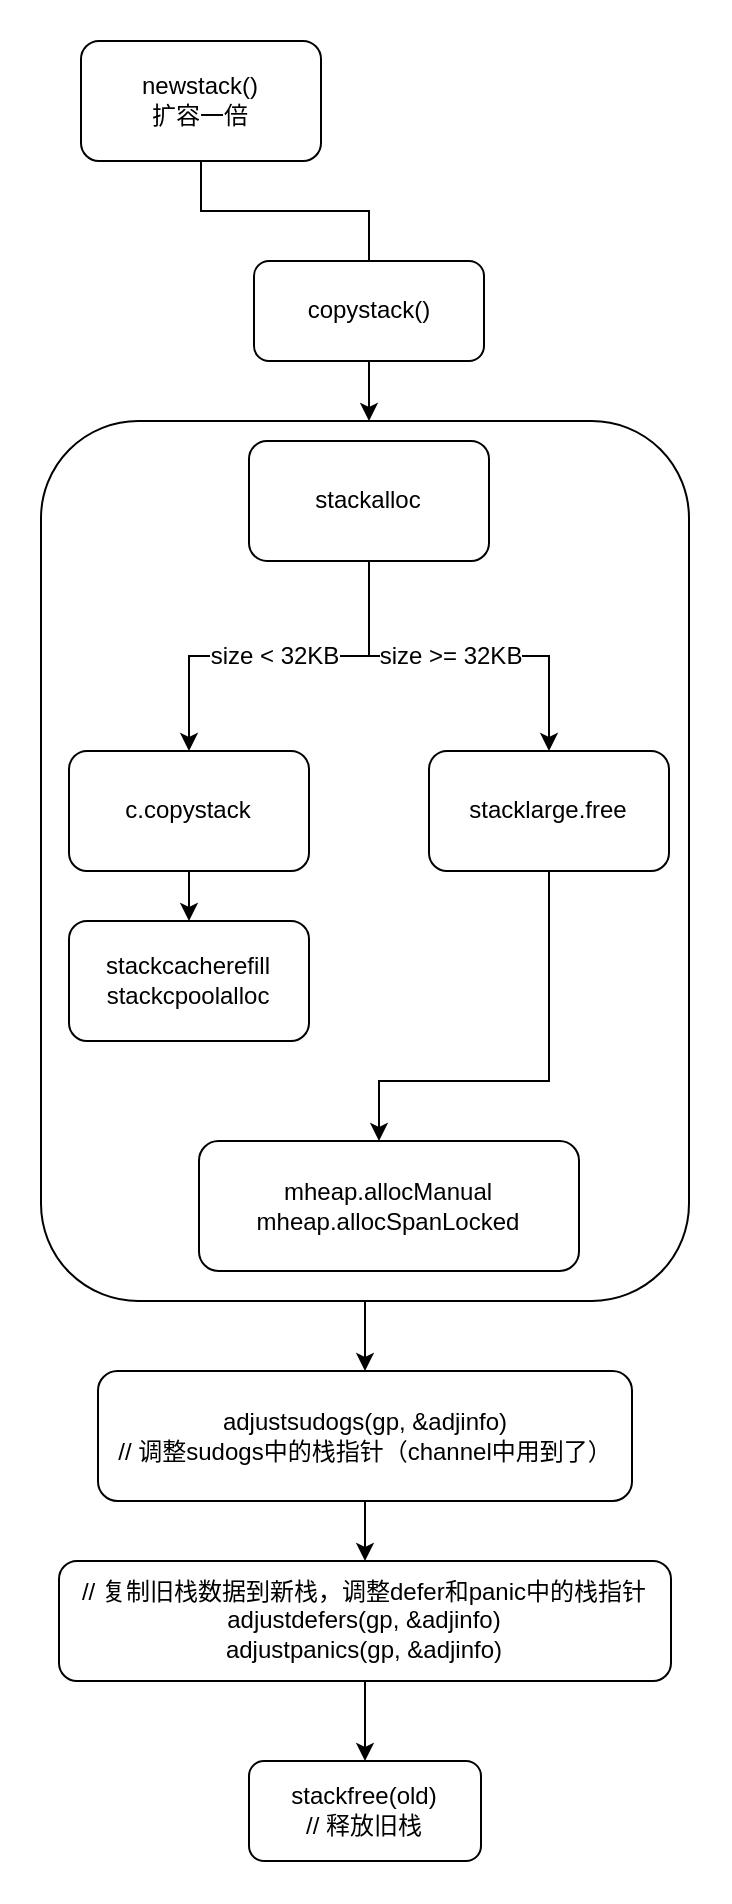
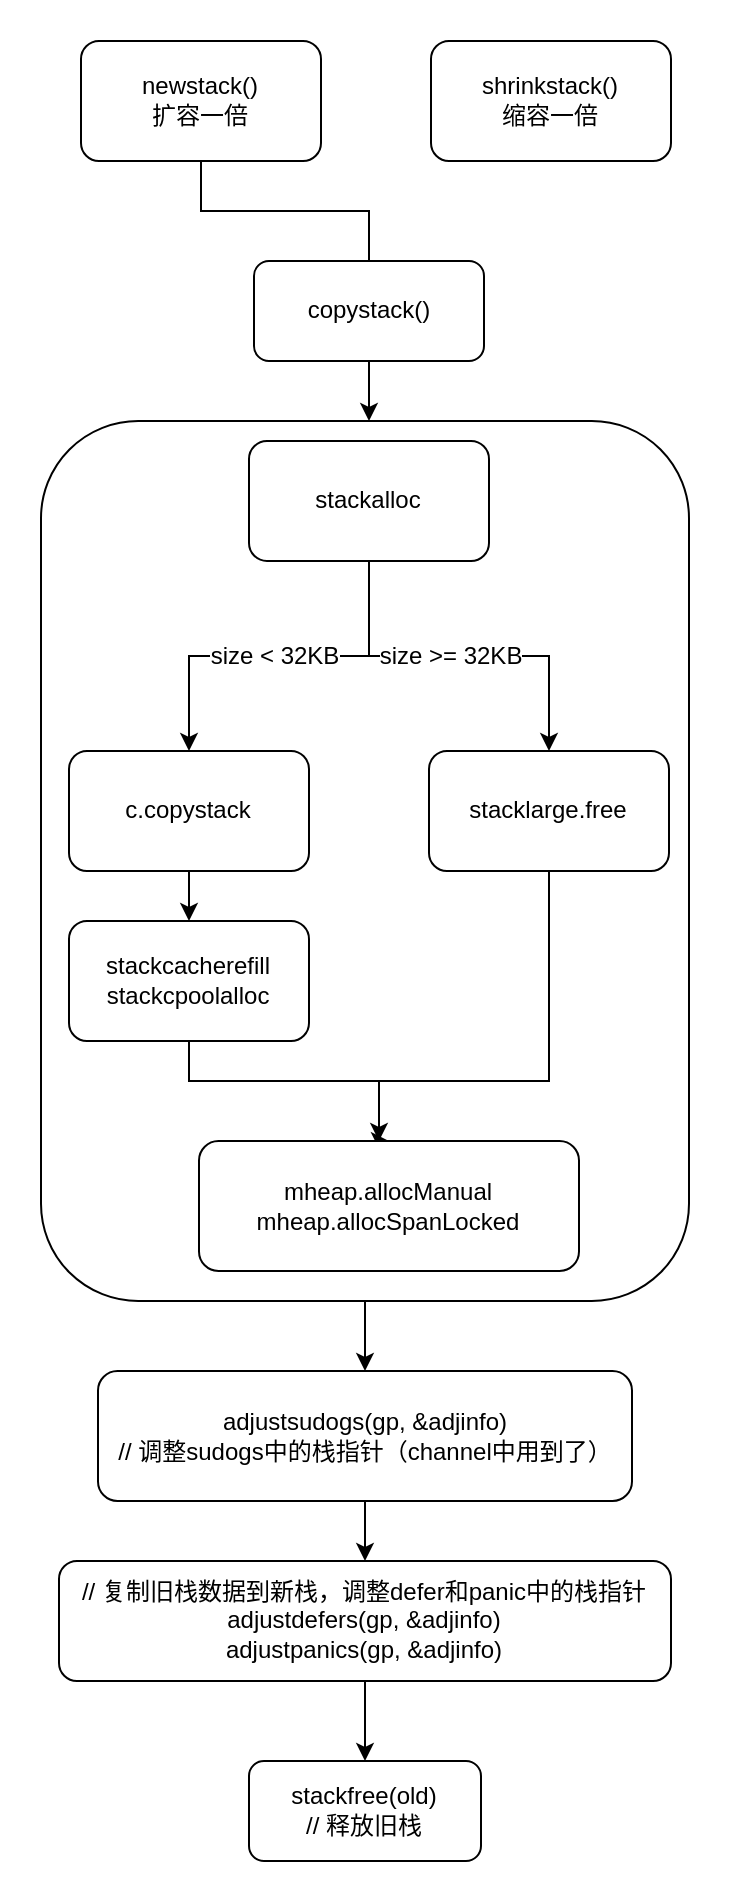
+ <mxCell id="20" value="shrinkstack()&lt;br&gt;缩容一倍" style="rounded=1;whiteSpace=wrap;html=1;" vertex="1" parent="1"><mxGeometry x="215" y="20" width="120" height="60" as="geometry" /></mxCell>
+ <mxCell id="11" style="edgeStyle=orthogonalEdgeStyle;rounded=0;orthogonalLoop=1;jettySize=auto;html=1;entryX=0.5;entryY=0;entryDx=0;entryDy=0;" edge="1" parent="1" source="12" target="13"><mxGeometry relative="1" as="geometry"><Array as="points"><mxPoint x="94" y="540" /><mxPoint x="189" y="540" /></Array></mxGeometry></mxCell>
